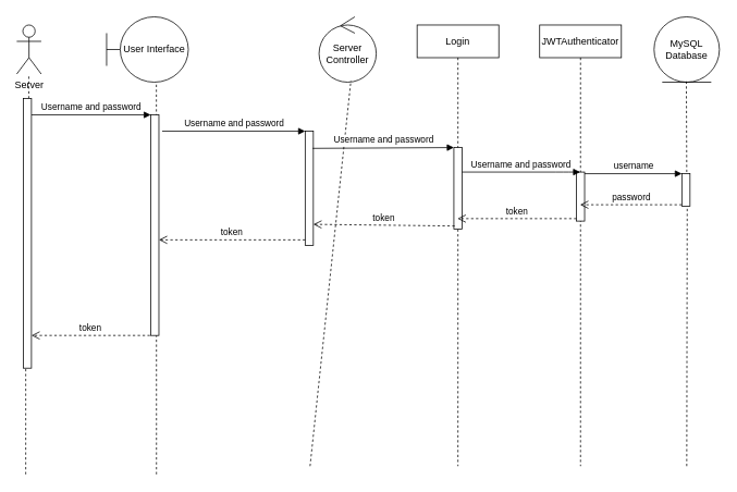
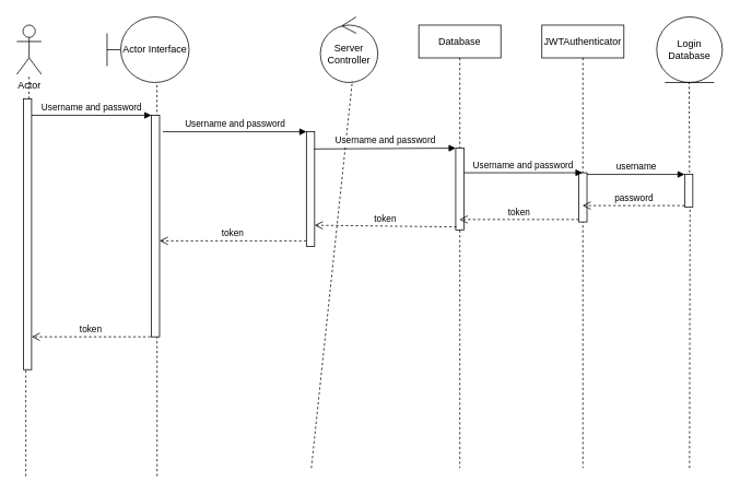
- <mxCell id="8" value="Login" style="shape=umlLifeline;perimeter=lifelinePerimeter;whiteSpace=wrap;html=1;container=1;collapsible=0;recursiveResize=0;outlineConnect=0;" vertex="1" parent="1"><mxGeometry x="510" y="30" width="100" height="540" as="geometry" /></mxCell>
+ <mxCell id="8" value="Database" style="shape=umlLifeline;perimeter=lifelinePerimeter;whiteSpace=wrap;html=1;container=1;collapsible=0;recursiveResize=0;outlineConnect=0;" vertex="1" parent="1"><mxGeometry x="510" y="30" width="100" height="540" as="geometry" /></mxCell>
- <mxCell id="4" value="User Interface" style="shape=umlBoundary;whiteSpace=wrap;html=1;" vertex="1" parent="1"><mxGeometry x="130" y="20" width="100" height="80" as="geometry" /></mxCell>
+ <mxCell id="4" value="Actor Interface" style="shape=umlBoundary;whiteSpace=wrap;html=1;" vertex="1" parent="1"><mxGeometry x="130" y="20" width="100" height="80" as="geometry" /></mxCell>
- <mxCell id="13" value="MySQL Database" style="ellipse;shape=umlEntity;whiteSpace=wrap;html=1;" vertex="1" parent="1"><mxGeometry x="800" y="20" width="80" height="80" as="geometry" /></mxCell>
+ <mxCell id="13" value="Login Database" style="ellipse;shape=umlEntity;whiteSpace=wrap;html=1;" vertex="1" parent="1"><mxGeometry x="800" y="20" width="80" height="80" as="geometry" /></mxCell>
- <mxCell id="2" value="Server" style="shape=umlActor;verticalLabelPosition=bottom;verticalAlign=top;html=1;outlineConnect=0;" vertex="1" parent="1"><mxGeometry x="20" y="30" width="30" height="60" as="geometry" /></mxCell>
+ <mxCell id="2" value="Actor" style="shape=umlActor;verticalLabelPosition=bottom;verticalAlign=top;html=1;outlineConnect=0;" vertex="1" parent="1"><mxGeometry x="20" y="30" width="30" height="60" as="geometry" /></mxCell>
